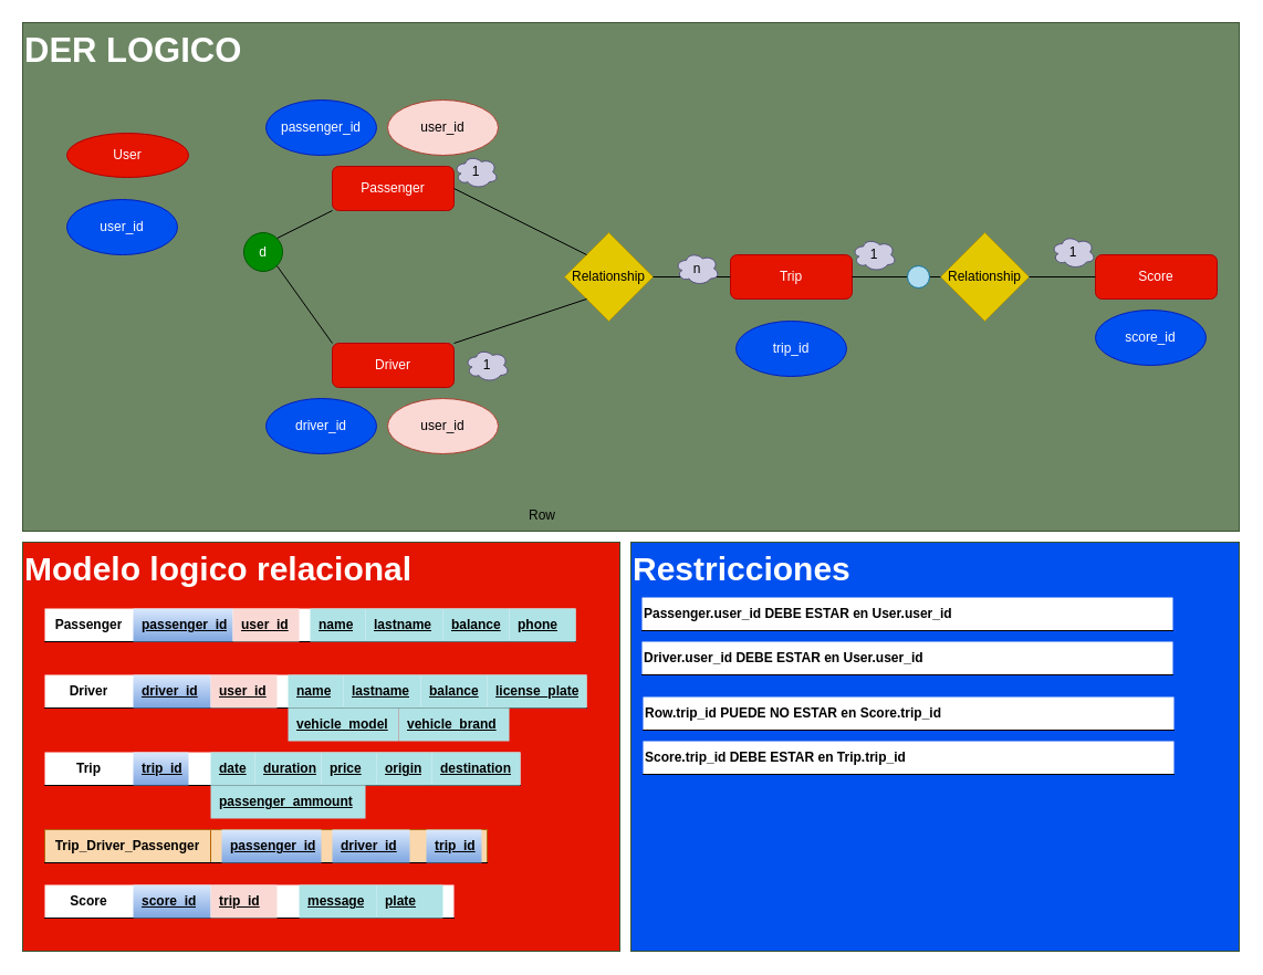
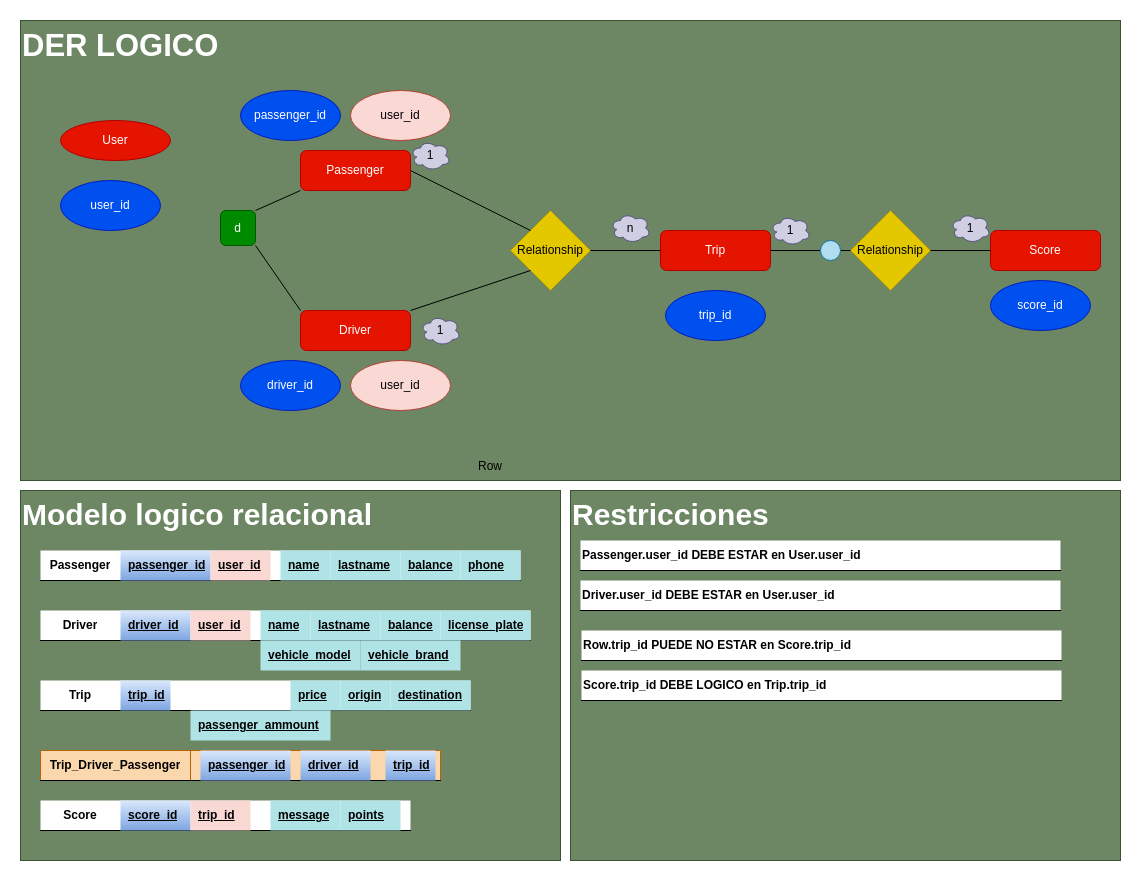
- <mxCell id="18" value="d" style="ellipse;whiteSpace=wrap;html=1;aspect=fixed;fillColor=#008a00;fontColor=#ffffff;strokeColor=#005700;" vertex="1" parent="2"><mxGeometry x="160" y="120" width="35" height="35" as="geometry" /></mxCell>
+ <mxCell id="18" value="d" style="whiteSpace=wrap;html=1;aspect=fixed;fillColor=#008a00;fontColor=#ffffff;strokeColor=#005700;rounded=1;" vertex="1" parent="2"><mxGeometry x="160" y="120" width="35" height="35" as="geometry" /></mxCell>
- <mxCell id="26" value="n" style="ellipse;shape=cloud;whiteSpace=wrap;html=1;fillColor=#d0cee2;strokeColor=#56517e;" vertex="1" parent="2"><mxGeometry x="550" y="137.5" width="40" height="30" as="geometry" /></mxCell>
+ <mxCell id="26" value="n" style="ellipse;shape=cloud;whiteSpace=wrap;html=1;fillColor=#d0cee2;strokeColor=#56517e;" vertex="1" parent="2"><mxGeometry x="550" y="122.5" width="40" height="30" as="geometry" /></mxCell>
- <mxCell id="34" value="&lt;font style=&quot;font-size: 30px;&quot;&gt;&lt;b&gt;Restricciones&lt;/b&gt;&lt;/font&gt;" style="rounded=0;whiteSpace=wrap;html=1;fillColor=#0050ef;fontColor=#ffffff;strokeColor=#3A5431;align=left;verticalAlign=top;" vertex="1" parent="1"><mxGeometry x="570" y="490" width="550" height="370" as="geometry" /></mxCell>
+ <mxCell id="34" value="&lt;font style=&quot;font-size: 30px;&quot;&gt;&lt;b&gt;Restricciones&lt;/b&gt;&lt;/font&gt;" style="rounded=0;whiteSpace=wrap;html=1;fillColor=#6d8764;fontColor=#ffffff;strokeColor=#3A5431;align=left;verticalAlign=top;" vertex="1" parent="1"><mxGeometry x="570" y="490" width="550" height="370" as="geometry" /></mxCell>
- <mxCell id="33" value="&lt;font style=&quot;font-size: 30px;&quot;&gt;&lt;b&gt;Modelo logico relacional&lt;/b&gt;&lt;/font&gt;" style="rounded=0;whiteSpace=wrap;html=1;fillColor=#e51400;fontColor=#ffffff;strokeColor=#3A5431;align=left;verticalAlign=top;" vertex="1" parent="1"><mxGeometry y="490" width="540" height="370" as="geometry" x="20" /></mxCell>
+ <mxCell id="33" value="&lt;font style=&quot;font-size: 30px;&quot;&gt;&lt;b&gt;Modelo logico relacional&lt;/b&gt;&lt;/font&gt;" style="rounded=0;whiteSpace=wrap;html=1;fillColor=#6d8764;fontColor=#ffffff;strokeColor=#3A5431;align=left;verticalAlign=top;" vertex="1" parent="1"><mxGeometry y="490" width="540" height="370" as="geometry" x="20" /></mxCell>
- <mxCell id="101" value="&lt;div align=&quot;left&quot;&gt;&lt;div align=&quot;left&quot;&gt;&lt;span style=&quot;color: light-dark(rgb(0, 0, 0), rgb(0, 0, 0));&quot;&gt;Score.trip_id DEBE ESTAR&lt;/span&gt;&lt;span style=&quot;color: light-dark(rgb(0, 0, 0), rgb(0, 0, 0));&quot;&gt; en Trip.trip_id&lt;/span&gt;&lt;/div&gt;&lt;/div&gt;" style="shape=partialRectangle;connectable=0;fillColor=none;top=0;left=0;bottom=0;right=0;fontStyle=1;overflow=hidden;whiteSpace=wrap;html=1;align=left;" vertex="1" parent="100"><mxGeometry width="460" height="30" as="geometry"><mxRectangle width="460" height="30" as="alternateBounds" /></mxGeometry></mxCell>
+ <mxCell id="101" value="&lt;div align=&quot;left&quot;&gt;&lt;div align=&quot;left&quot;&gt;&lt;span style=&quot;color: light-dark(rgb(0, 0, 0), rgb(0, 0, 0));&quot;&gt;Score.trip_id DEBE LOGICO&lt;/span&gt;&lt;span style=&quot;color: light-dark(rgb(0, 0, 0), rgb(0, 0, 0));&quot;&gt; en Trip.trip_id&lt;/span&gt;&lt;/div&gt;&lt;/div&gt;" style="shape=partialRectangle;connectable=0;fillColor=none;top=0;left=0;bottom=0;right=0;fontStyle=1;overflow=hidden;whiteSpace=wrap;html=1;align=left;" vertex="1" parent="100"><mxGeometry width="460" height="30" as="geometry"><mxRectangle width="460" height="30" as="alternateBounds" /></mxGeometry></mxCell>
- <mxCell id="66" value="date" style="shape=partialRectangle;connectable=0;fillColor=#b0e3e6;top=0;left=0;bottom=0;right=0;align=left;spacingLeft=6;fontStyle=5;overflow=hidden;whiteSpace=wrap;html=1;strokeColor=#0e8088;" vertex="1" parent="1"><mxGeometry x="190" y="680" width="40" height="30" as="geometry"><mxRectangle width="110" height="30" as="alternateBounds" /></mxGeometry></mxCell>
- <mxCell id="67" value="duration" style="shape=partialRectangle;connectable=0;fillColor=#b0e3e6;top=0;left=0;bottom=0;right=0;align=left;spacingLeft=6;fontStyle=5;overflow=hidden;whiteSpace=wrap;html=1;strokeColor=#0e8088;" vertex="1" parent="1"><mxGeometry x="230" y="680" width="60" height="30" as="geometry"><mxRectangle width="110" height="30" as="alternateBounds" /></mxGeometry></mxCell>
- <mxCell id="86" value="plate" style="shape=partialRectangle;connectable=0;fillColor=#b0e3e6;top=0;left=0;bottom=0;right=0;align=left;spacingLeft=6;fontStyle=5;overflow=hidden;whiteSpace=wrap;html=1;strokeColor=#0e8088;" vertex="1" parent="1"><mxGeometry x="340" y="800" width="60" height="30" as="geometry"><mxRectangle width="110" height="30" as="alternateBounds" /></mxGeometry></mxCell>
+ <mxCell id="86" value="points" style="shape=partialRectangle;connectable=0;fillColor=#b0e3e6;top=0;left=0;bottom=0;right=0;align=left;spacingLeft=6;fontStyle=5;overflow=hidden;whiteSpace=wrap;html=1;strokeColor=#0e8088;" vertex="1" parent="1"><mxGeometry x="340" y="800" width="60" height="30" as="geometry"><mxRectangle width="110" height="30" as="alternateBounds" /></mxGeometry></mxCell>
